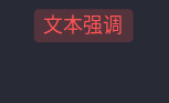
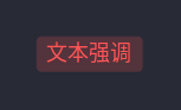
- <mxCell id="2" value="文本强调" style="rounded=1;whiteSpace=wrap;html=1;fontColor=#ff5555;strokeColor=none;fillColor=#FF5555;gradientColor=none;opacity=20;" vertex="1" parent="1"><mxGeometry x="20" y="5" width="60" height="20" as="geometry" /></mxCell>
+ <mxCell id="2" value="文本强调" style="rounded=1;whiteSpace=wrap;html=1;fontColor=#ff5555;strokeColor=none;fillColor=#FF5555;gradientColor=none;opacity=20;" vertex="1" parent="1"><mxGeometry x="20" y="20" width="60" height="20" as="geometry" /></mxCell>
